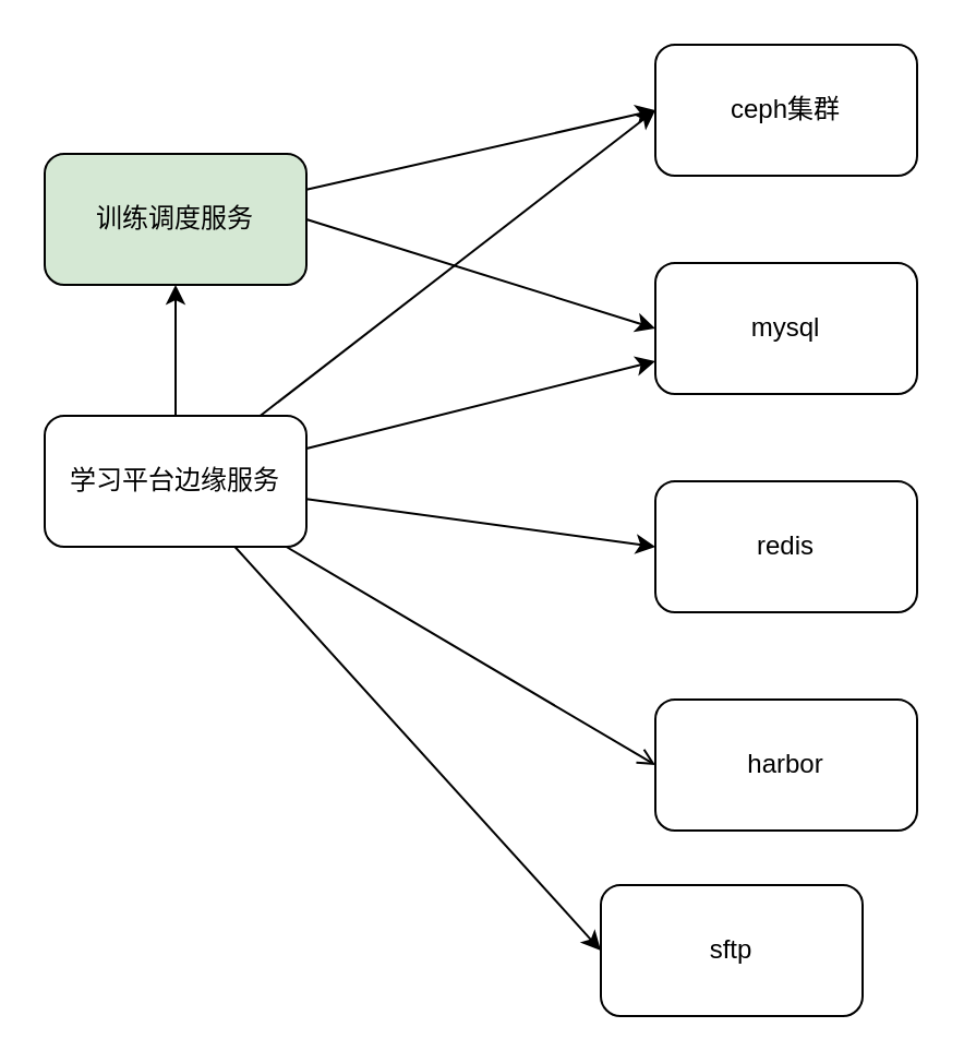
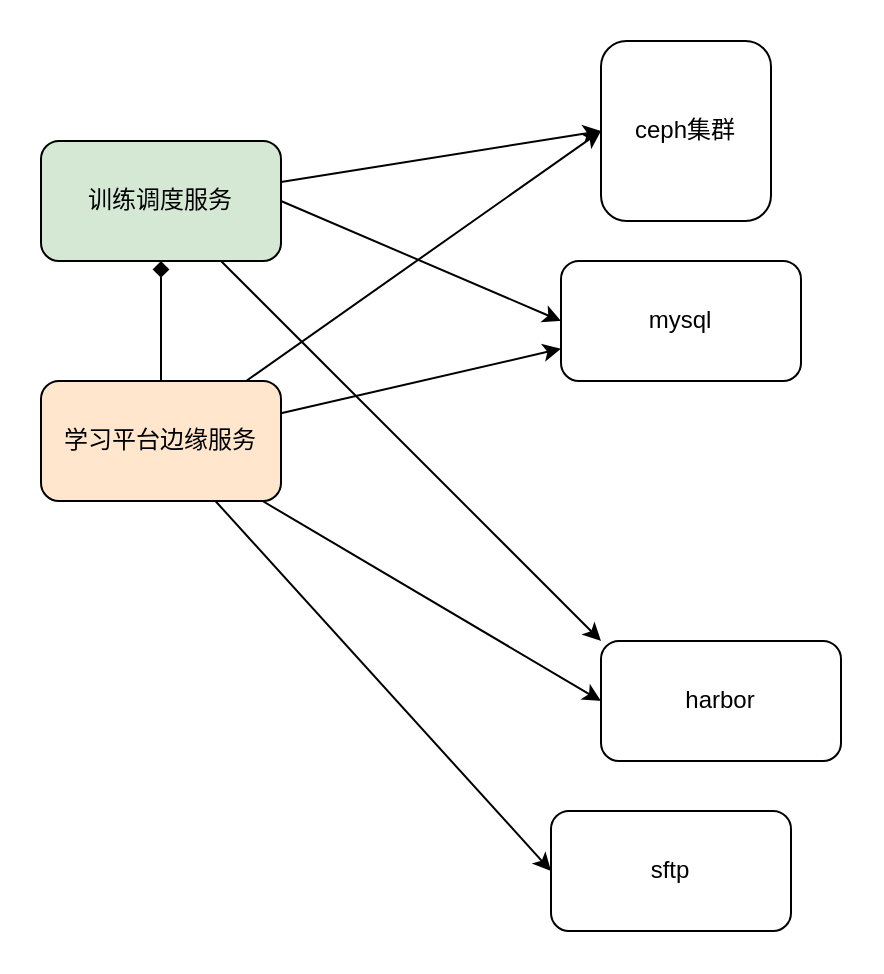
- <mxCell id="2" value="ceph集群" style="rounded=1;whiteSpace=wrap;html=1;" vertex="1" parent="1"><mxGeometry x="300" y="20" width="120" height="60" as="geometry" /></mxCell>
+ <mxCell id="2" value="ceph集群" style="rounded=1;whiteSpace=wrap;html=1;" vertex="1" parent="1"><mxGeometry x="300" y="20" width="85" height="90" as="geometry" /></mxCell>
- <mxCell id="16" style="edgeStyle=none;rounded=0;orthogonalLoop=1;jettySize=auto;html=1;entryX=0.5;entryY=1;entryDx=0;entryDy=0;" edge="1" parent="1" source="17" target="10"><mxGeometry relative="1" as="geometry" /></mxCell>
+ <mxCell id="16" style="edgeStyle=none;rounded=0;orthogonalLoop=1;jettySize=auto;html=1;entryX=0.5;entryY=1;entryDx=0;entryDy=0;endArrow=diamond;" edge="1" parent="1" source="17" target="10"><mxGeometry relative="1" as="geometry" /></mxCell>
- <mxCell id="3" value="mysql" style="rounded=1;whiteSpace=wrap;html=1;" vertex="1" parent="1"><mxGeometry x="300" y="120" width="120" height="60" as="geometry" /></mxCell>
+ <mxCell id="3" value="mysql" style="rounded=1;whiteSpace=wrap;html=1;" vertex="1" parent="1"><mxGeometry x="280" y="130" width="120" height="60" as="geometry" /></mxCell>
- <mxCell id="17" value="学习平台边缘服务" style="rounded=1;whiteSpace=wrap;html=1;" vertex="1" parent="1"><mxGeometry x="20" y="190" width="120" height="60" as="geometry" /></mxCell>
+ <mxCell id="17" value="学习平台边缘服务" style="rounded=1;whiteSpace=wrap;html=1;fillColor=#ffe6cc;" vertex="1" parent="1"><mxGeometry x="20" y="190" width="120" height="60" as="geometry" /></mxCell>
- <mxCell id="13" style="edgeStyle=none;rounded=0;orthogonalLoop=1;jettySize=auto;html=1;entryX=0;entryY=0.5;entryDx=0;entryDy=0;" edge="1" parent="1" source="17" target="4"><mxGeometry relative="1" as="geometry" /></mxCell>
- <mxCell id="4" value="redis" style="rounded=1;whiteSpace=wrap;html=1;" vertex="1" parent="1"><mxGeometry x="300" y="220" width="120" height="60" as="geometry" /></mxCell>
+ <mxCell id="9" style="edgeStyle=none;rounded=0;orthogonalLoop=1;jettySize=auto;html=1;entryX=0;entryY=0;entryDx=0;entryDy=0;" edge="1" parent="1" source="10" target="6"><mxGeometry relative="1" as="geometry" /></mxCell>
- <mxCell id="14" style="edgeStyle=none;rounded=0;orthogonalLoop=1;jettySize=auto;html=1;entryX=0;entryY=0.5;entryDx=0;entryDy=0;endArrow=open;" edge="1" parent="1" source="17" target="6"><mxGeometry relative="1" as="geometry" /></mxCell>
+ <mxCell id="14" style="edgeStyle=none;rounded=0;orthogonalLoop=1;jettySize=auto;html=1;entryX=0;entryY=0.5;entryDx=0;entryDy=0;" edge="1" parent="1" source="17" target="6"><mxGeometry relative="1" as="geometry" /></mxCell>
